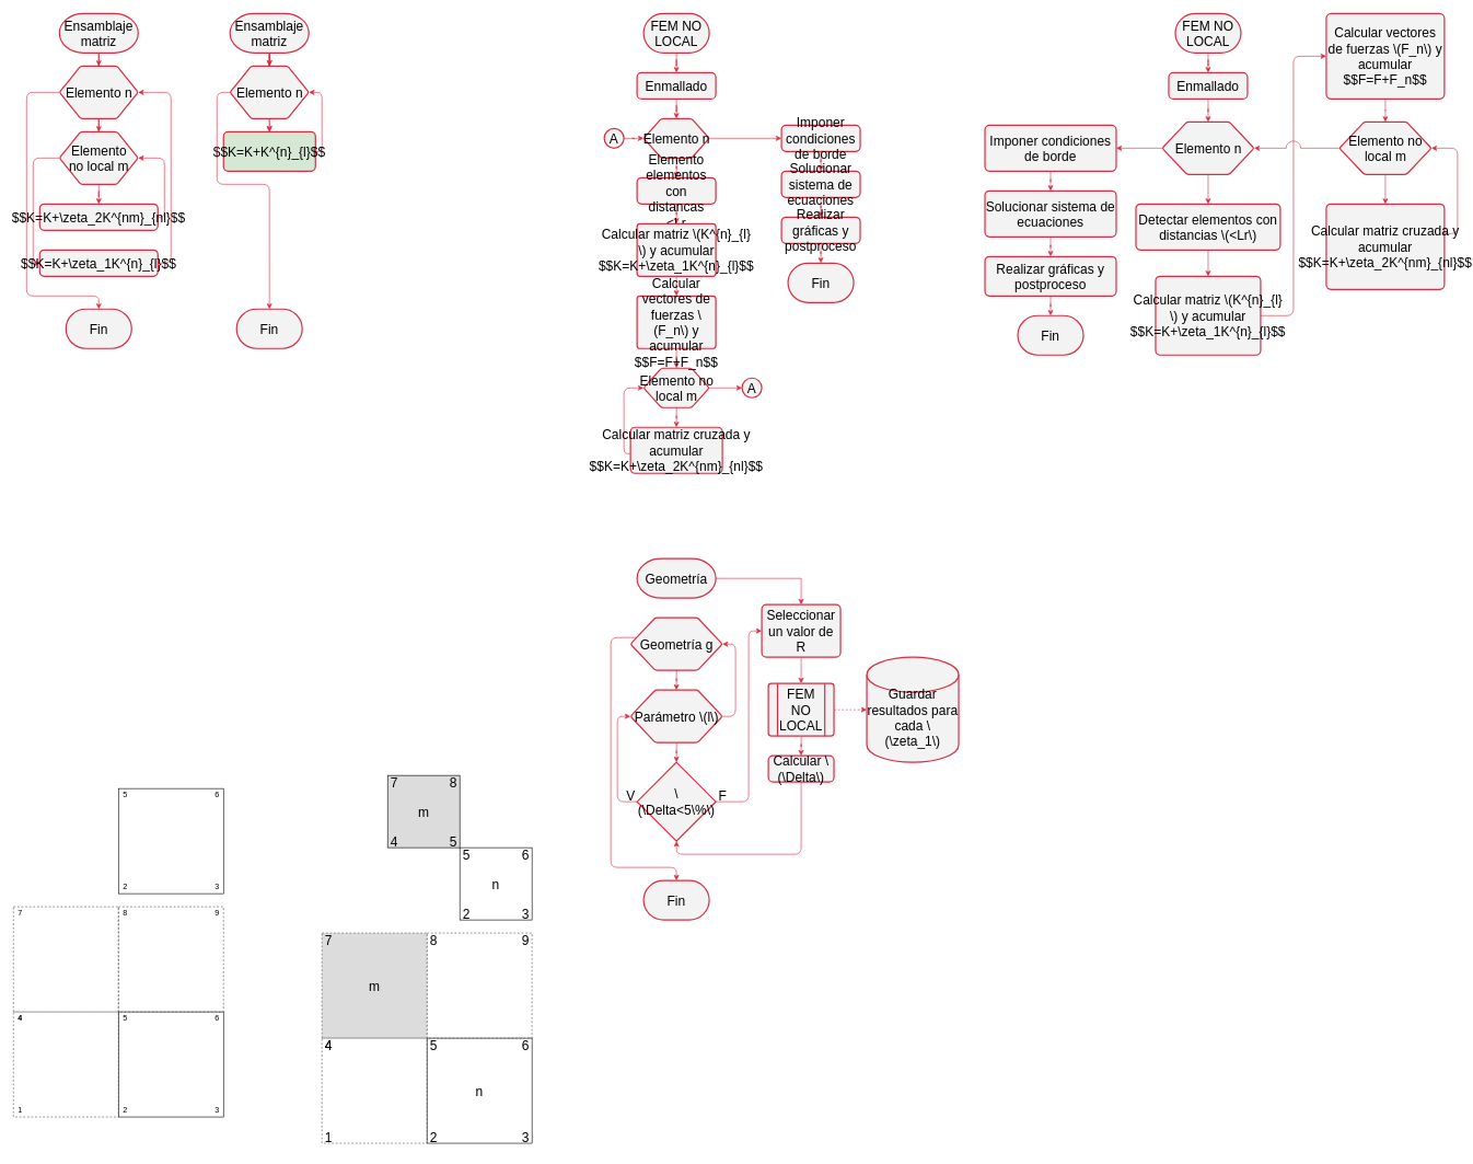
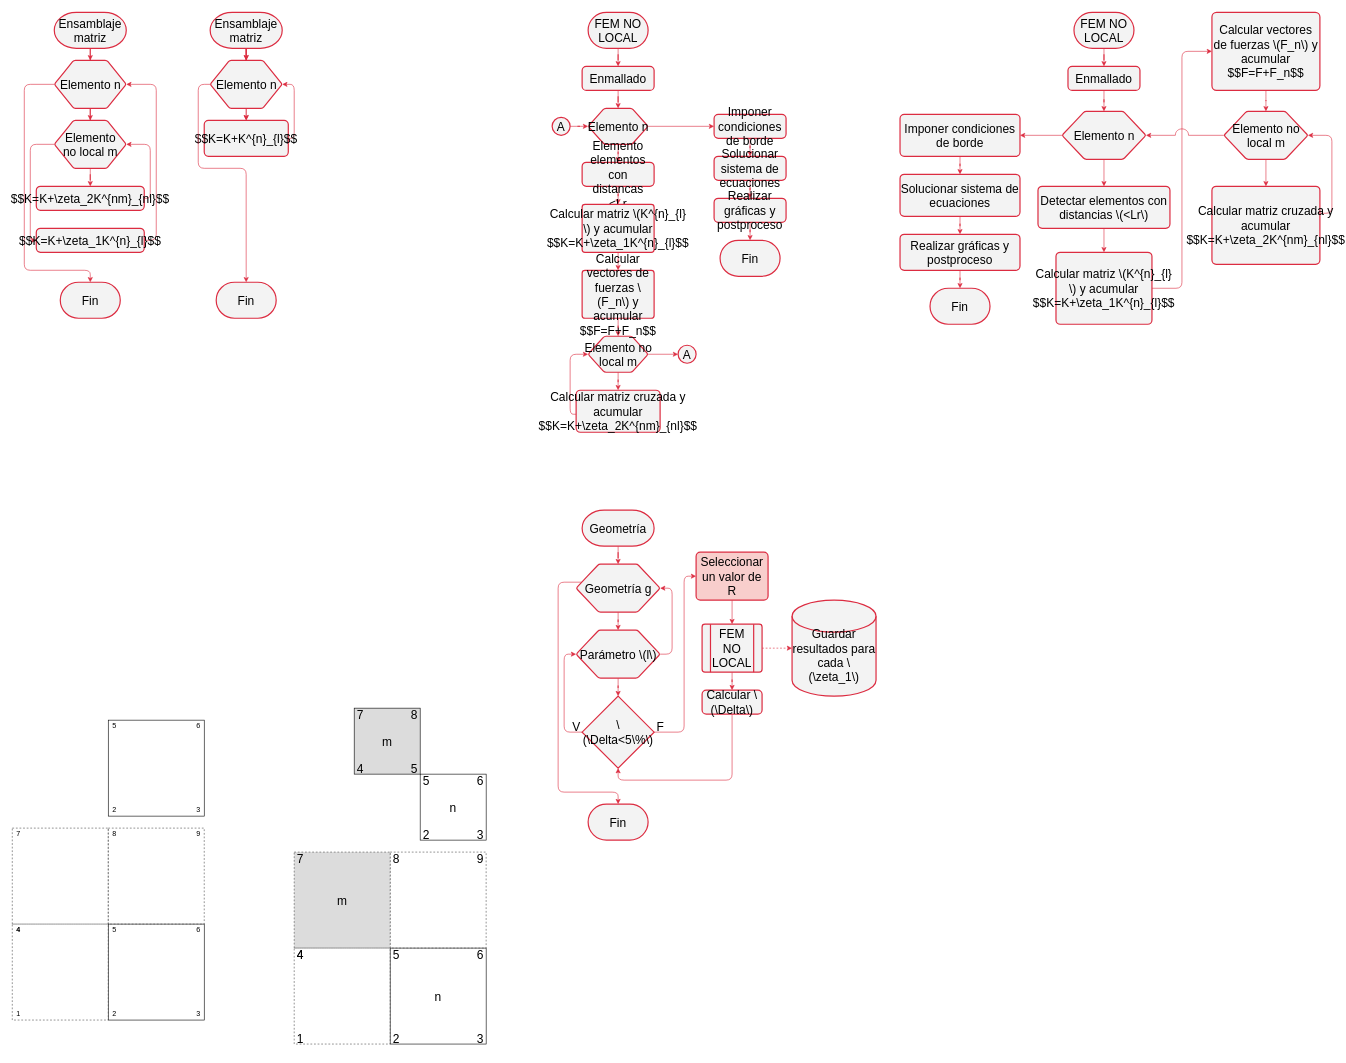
- <mxCell id="22" value="$$K=K+K^{n}_{l}$$" style="rounded=1;whiteSpace=wrap;html=1;absoluteArcSize=1;arcSize=14;strokeWidth=2;horizontal=1;fontSize=20;strokeColor=#DC2C41;fillColor=#d5e8d4;" parent="1" vertex="1"><mxGeometry x="340" y="200" width="140.12" height="60" as="geometry" /></mxCell>
+ <mxCell id="22" value="$$K=K+K^{n}_{l}$$" style="rounded=1;whiteSpace=wrap;html=1;absoluteArcSize=1;arcSize=14;strokeWidth=2;horizontal=1;fontSize=20;strokeColor=#DC2C41;fillColor=#f3f3f3;" parent="1" vertex="1"><mxGeometry x="340" y="200" width="140.12" height="60" as="geometry" /></mxCell>
- <mxCell id="99" value="" style="edgeStyle=orthogonalEdgeStyle;rounded=0;orthogonalLoop=1;jettySize=auto;html=1;fontSize=20;strokeColor=#DC2C41;" parent="1" source="100" target="113" edge="1"><mxGeometry relative="1" as="geometry" /></mxCell>
+ <mxCell id="99" value="" style="edgeStyle=orthogonalEdgeStyle;rounded=0;orthogonalLoop=1;jettySize=auto;html=1;fontSize=20;strokeColor=#DC2C41;" parent="1" source="100" target="98" edge="1"><mxGeometry relative="1" as="geometry" /></mxCell>
- <mxCell id="113" value="Seleccionar un valor de R" style="rounded=1;whiteSpace=wrap;html=1;absoluteArcSize=1;arcSize=14;strokeWidth=2;fontSize=20;strokeColor=#DC2C41;fillColor=#F3F3F3;" parent="1" vertex="1"><mxGeometry x="1160" y="920" width="120" height="80" as="geometry" /></mxCell>
+ <mxCell id="113" value="Seleccionar un valor de R" style="rounded=1;whiteSpace=wrap;html=1;absoluteArcSize=1;arcSize=14;strokeWidth=2;fontSize=20;strokeColor=#DC2C41;fillColor=#f8cecc;" parent="1" vertex="1"><mxGeometry x="1160" y="920" width="120" height="80" as="geometry" /></mxCell>
